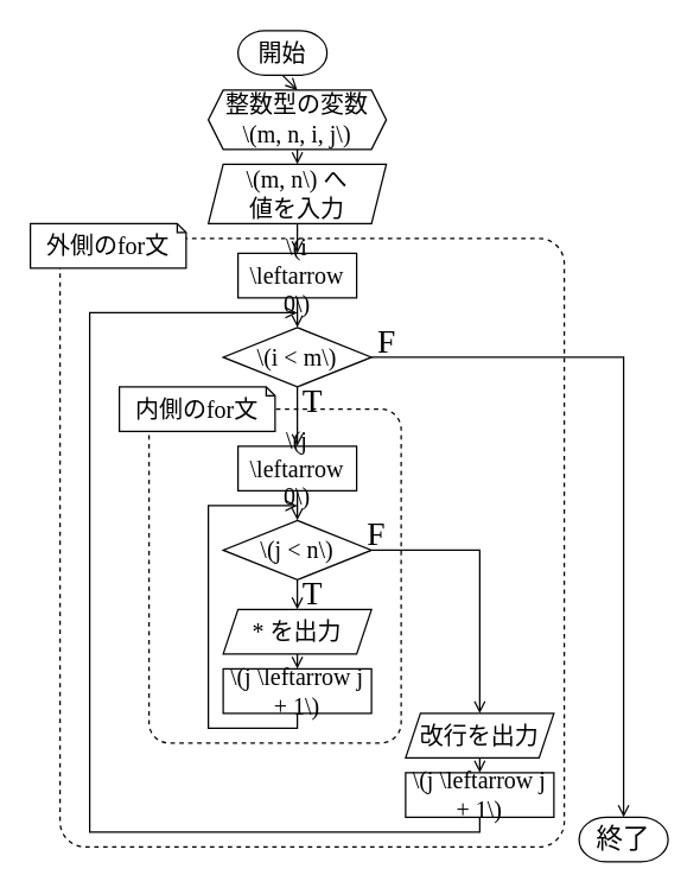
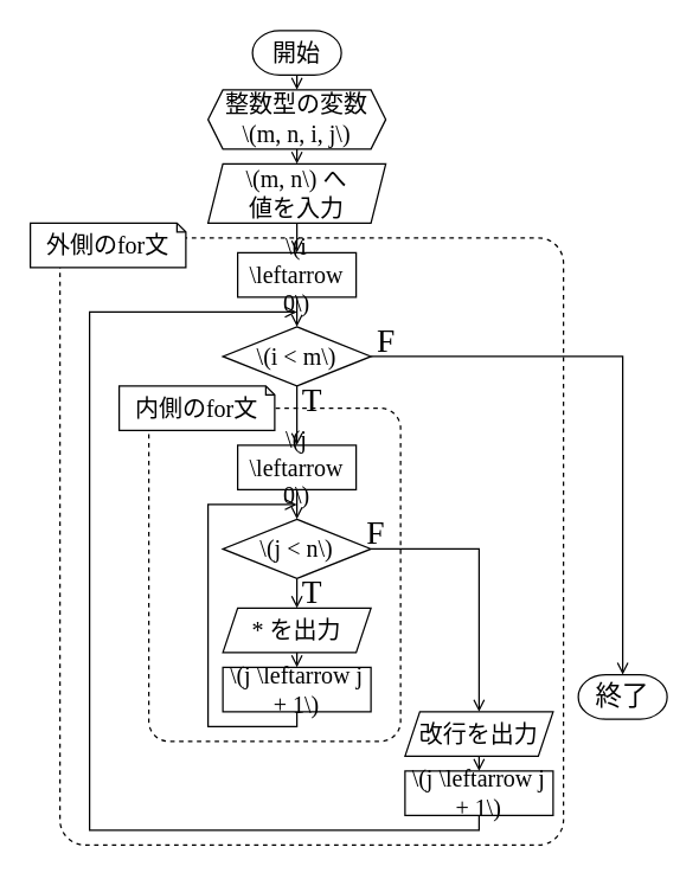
- <mxCell id="5" value="開始" style="strokeWidth=1;html=1;shape=mxgraph.flowchart.terminator;whiteSpace=wrap;fontFamily=Lucida Console;fontSize=16;" vertex="1" parent="1"><mxGeometry x="160" y="20" width="60" height="30" as="geometry" /></mxCell>
+ <mxCell id="5" value="開始" style="strokeWidth=1;html=1;shape=mxgraph.flowchart.terminator;whiteSpace=wrap;fontFamily=Lucida Console;fontSize=16;" vertex="1" parent="1"><mxGeometry x="170" y="20" width="60" height="30" as="geometry" /></mxCell>
- <mxCell id="27" value="終了" style="strokeWidth=1;html=1;shape=mxgraph.flowchart.terminator;whiteSpace=wrap;fontFamily=Lucida Console;fontSize=18;" vertex="1" parent="1"><mxGeometry x="390" y="550" width="60" height="30" as="geometry" /></mxCell>
+ <mxCell id="27" value="終了" style="strokeWidth=1;html=1;shape=mxgraph.flowchart.terminator;whiteSpace=wrap;fontFamily=Lucida Console;fontSize=18;" vertex="1" parent="1"><mxGeometry x="390" y="455" width="60" height="30" as="geometry" /></mxCell>
